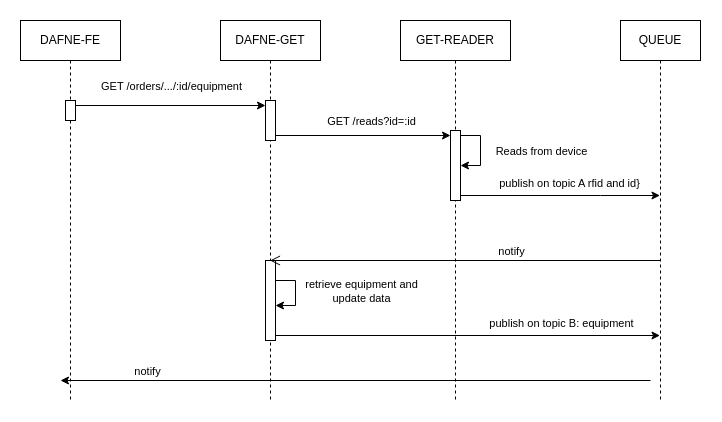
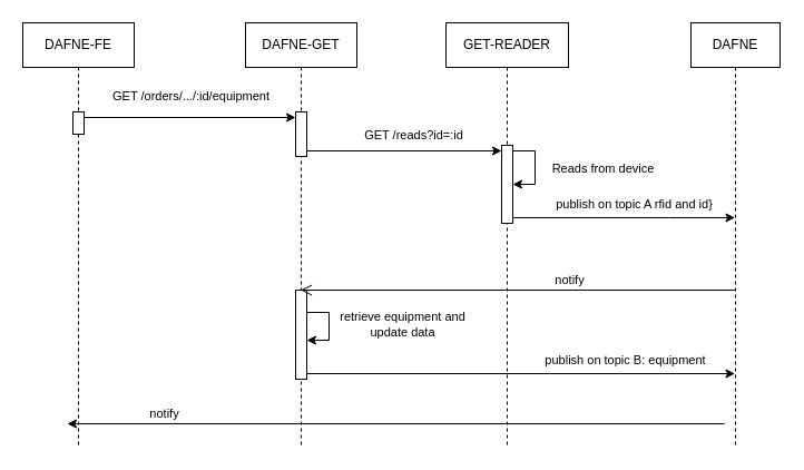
- <mxCell id="15" value="QUEUE" style="shape=umlLifeline;perimeter=lifelinePerimeter;whiteSpace=wrap;html=1;container=1;dropTarget=0;collapsible=0;recursiveResize=0;outlineConnect=0;portConstraint=eastwest;newEdgeStyle={&quot;curved&quot;:0,&quot;rounded&quot;:0};" vertex="1" parent="1"><mxGeometry x="620" y="20" width="80" height="380" as="geometry" /></mxCell>
+ <mxCell id="15" value="DAFNE" style="shape=umlLifeline;perimeter=lifelinePerimeter;whiteSpace=wrap;html=1;container=1;dropTarget=0;collapsible=0;recursiveResize=0;outlineConnect=0;portConstraint=eastwest;newEdgeStyle={&quot;curved&quot;:0,&quot;rounded&quot;:0};" vertex="1" parent="1"><mxGeometry x="620" y="20" width="80" height="380" as="geometry" /></mxCell>
